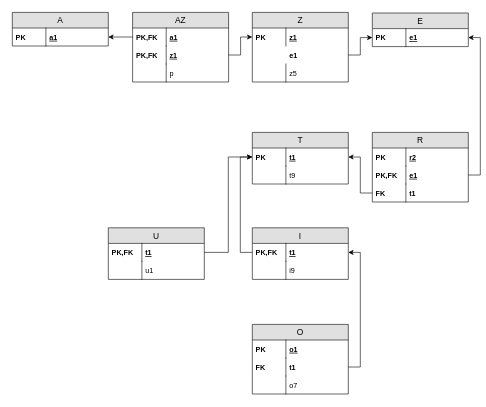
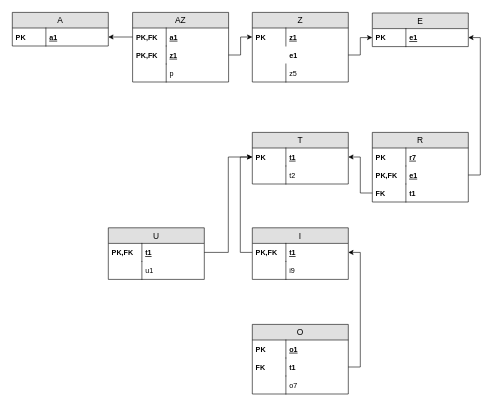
- <mxCell id="25" value="r2" style="shape=partialRectangle;top=0;left=0;right=0;bottom=0;align=left;verticalAlign=middle;fillColor=none;spacingLeft=60;spacingRight=4;overflow=hidden;rotatable=0;points=[[0,0.5],[1,0.5]];portConstraint=eastwest;dropTarget=0;fontStyle=5;fontSize=12;" parent="24" vertex="1"><mxGeometry y="26" width="160" height="30" as="geometry" /></mxCell>
+ <mxCell id="25" value="r7" style="shape=partialRectangle;top=0;left=0;right=0;bottom=0;align=left;verticalAlign=middle;fillColor=none;spacingLeft=60;spacingRight=4;overflow=hidden;rotatable=0;points=[[0,0.5],[1,0.5]];portConstraint=eastwest;dropTarget=0;fontStyle=5;fontSize=12;" parent="24" vertex="1"><mxGeometry y="26" width="160" height="30" as="geometry" /></mxCell>
- <mxCell id="35" value="t9" style="shape=partialRectangle;top=0;left=0;right=0;bottom=0;align=left;verticalAlign=middle;fillColor=none;spacingLeft=60;spacingRight=4;overflow=hidden;rotatable=0;points=[[0,0.5],[1,0.5]];portConstraint=eastwest;dropTarget=0;fontStyle=0;fontSize=12;" parent="32" vertex="1"><mxGeometry y="56" width="160" height="30" as="geometry" /></mxCell>
+ <mxCell id="35" value="t2" style="shape=partialRectangle;top=0;left=0;right=0;bottom=0;align=left;verticalAlign=middle;fillColor=none;spacingLeft=60;spacingRight=4;overflow=hidden;rotatable=0;points=[[0,0.5],[1,0.5]];portConstraint=eastwest;dropTarget=0;fontStyle=0;fontSize=12;" parent="32" vertex="1"><mxGeometry y="56" width="160" height="30" as="geometry" /></mxCell>
